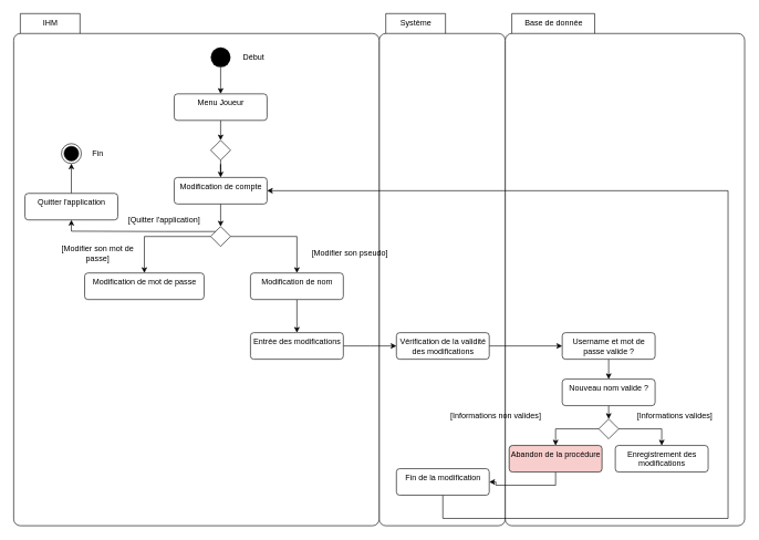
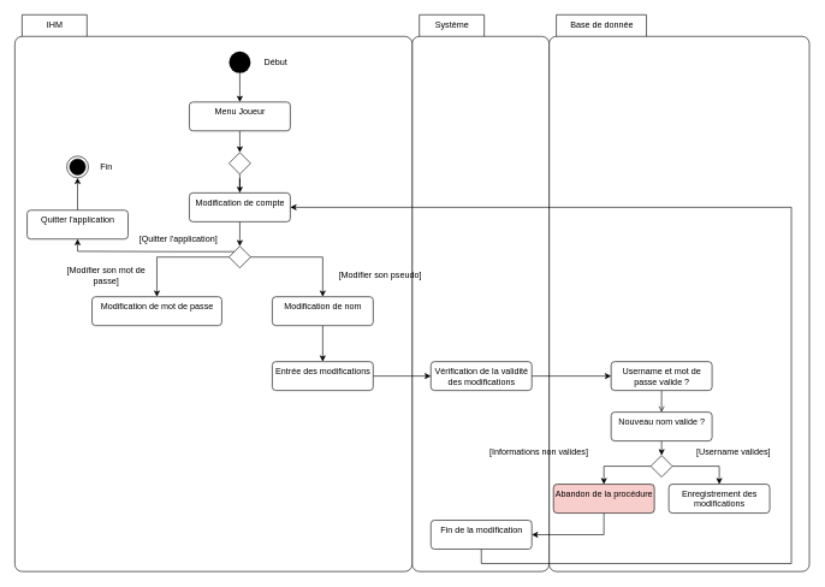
- <mxCell id="24" style="edgeStyle=orthogonalEdgeStyle;rounded=0;orthogonalLoop=1;jettySize=auto;html=1;exitX=0.5;exitY=1;exitDx=0;exitDy=0;entryX=0.5;entryY=0;entryDx=0;entryDy=0;" edge="1" parent="1" source="25" target="27"><mxGeometry relative="1" as="geometry" /></mxCell>
+ <mxCell id="24" style="edgeStyle=orthogonalEdgeStyle;rounded=0;orthogonalLoop=1;jettySize=auto;html=1;exitX=0.5;exitY=1;exitDx=0;exitDy=0;entryX=0.5;entryY=0;entryDx=0;entryDy=0;endArrow=open;" edge="1" parent="1" source="25" target="27"><mxGeometry relative="1" as="geometry" /></mxCell>
- <mxCell id="43" value="[Informations valides]" style="text;html=1;strokeColor=none;fillColor=none;align=center;verticalAlign=middle;whiteSpace=wrap;rounded=0;" vertex="1" parent="1"><mxGeometry x="947" y="616" width="140" height="20" as="geometry" /></mxCell>
+ <mxCell id="43" value="[Username valides]" style="text;html=1;strokeColor=none;fillColor=none;align=center;verticalAlign=middle;whiteSpace=wrap;rounded=0;" vertex="1" parent="1"><mxGeometry x="947" y="616" width="140" height="20" as="geometry" /></mxCell>
- <mxCell id="30" value="Fin de la modification" style="html=1;align=center;verticalAlign=top;rounded=1;absoluteArcSize=1;arcSize=10;dashed=0;" vertex="1" parent="1"><mxGeometry x="597" y="706" width="140" height="40" as="geometry" /></mxCell>
+ <mxCell id="30" value="Fin de la modification" style="html=1;align=center;verticalAlign=top;rounded=1;absoluteArcSize=1;arcSize=10;dashed=0;" vertex="1" parent="1"><mxGeometry x="597" y="721" width="140" height="40" as="geometry" /></mxCell>
